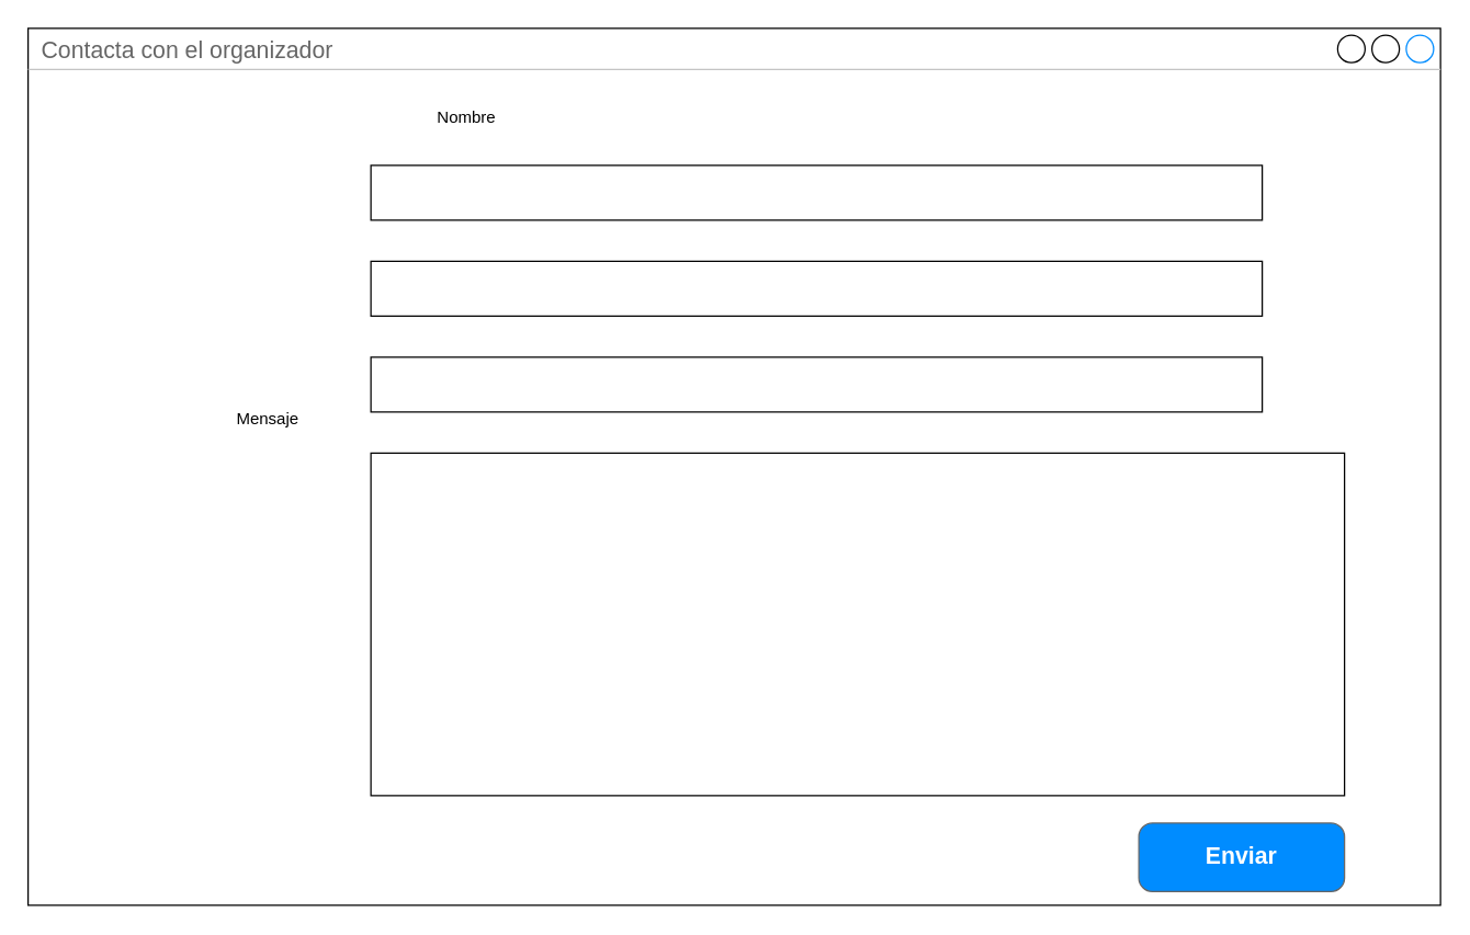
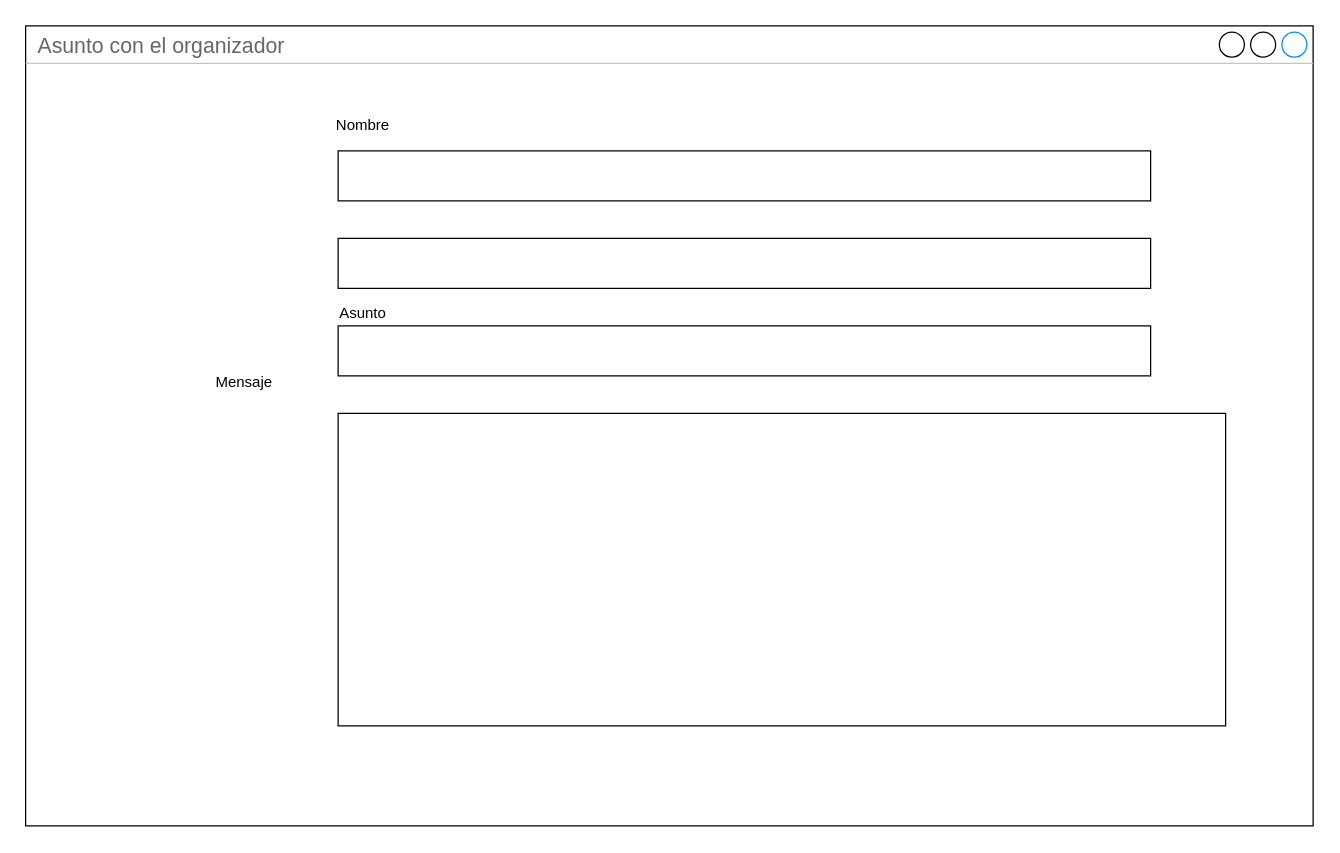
- <mxCell id="2" value="Contacta con el organizador" style="strokeWidth=1;shadow=0;dashed=0;align=center;html=1;shape=mxgraph.mockup.containers.window;align=left;verticalAlign=top;spacingLeft=8;strokeColor2=#008cff;strokeColor3=#c4c4c4;fontColor=#666666;mainText=;fontSize=17;labelBackgroundColor=none;" vertex="1" parent="1"><mxGeometry x="20" y="20" width="1030" height="640" as="geometry" /></mxCell>
+ <mxCell id="2" value="Asunto con el organizador" style="strokeWidth=1;shadow=0;dashed=0;align=center;html=1;shape=mxgraph.mockup.containers.window;align=left;verticalAlign=top;spacingLeft=8;strokeColor2=#008cff;strokeColor3=#c4c4c4;fontColor=#666666;mainText=;fontSize=17;labelBackgroundColor=none;" vertex="1" parent="1"><mxGeometry x="20" y="20" width="1030" height="640" as="geometry" /></mxCell>
- <mxCell id="8" value="Nombre" style="text;html=1;strokeColor=none;fillColor=none;align=center;verticalAlign=middle;whiteSpace=wrap;rounded=0;" vertex="1" parent="1"><mxGeometry x="320" y="75" width="40" height="20" as="geometry" /></mxCell>
+ <mxCell id="8" value="Nombre" style="text;html=1;strokeColor=none;fillColor=none;align=center;verticalAlign=middle;whiteSpace=wrap;rounded=0;" vertex="1" parent="1"><mxGeometry x="270" y="90" width="40" height="20" as="geometry" /></mxCell>
+ <mxCell id="9" value="Asunto" style="text;html=1;strokeColor=none;fillColor=none;align=center;verticalAlign=middle;whiteSpace=wrap;rounded=0;" vertex="1" parent="1"><mxGeometry x="270" y="240" width="40" height="20" as="geometry" /></mxCell>
- <mxCell id="7" value="Enviar" style="strokeWidth=1;shadow=0;dashed=0;align=center;html=1;shape=mxgraph.mockup.buttons.button;strokeColor=#666666;fontColor=#ffffff;mainText=;buttonStyle=round;fontSize=17;fontStyle=1;fillColor=#008cff;whiteSpace=wrap;" vertex="1" parent="1"><mxGeometry x="830" y="600" width="150" height="50" as="geometry" /></mxCell>
